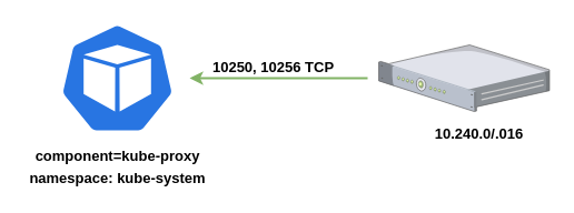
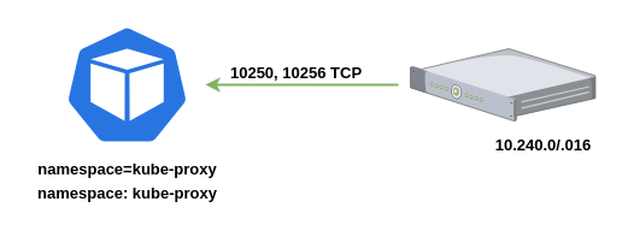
- <mxCell id="5" value="&lt;b&gt;&lt;font style=&quot;font-size: 13px&quot;&gt;10.240.0/.016&lt;/font&gt;&lt;/b&gt;" style="text;html=1;align=center;verticalAlign=middle;resizable=0;points=[];autosize=1;" vertex="1" parent="1"><mxGeometry x="380" y="110" width="100" height="20" as="geometry" /></mxCell>
+ <mxCell id="5" value="&lt;b&gt;&lt;font style=&quot;font-size: 13px&quot;&gt;10.240.0/.016&lt;/font&gt;&lt;/b&gt;" style="text;html=1;align=center;verticalAlign=middle;resizable=0;points=[];autosize=1;" vertex="1" parent="1"><mxGeometry x="400" y="110" width="100" height="20" as="geometry" /></mxCell>
- <mxCell id="3" value="&lt;span style=&quot;font-size: 13px&quot;&gt;&lt;b&gt;component=kube-proxy&lt;/b&gt;&lt;/span&gt;" style="text;html=1;align=center;verticalAlign=middle;resizable=0;points=[];autosize=1;" vertex="1" parent="1"><mxGeometry x="25" y="130" width="160" height="20" as="geometry" /></mxCell>
+ <mxCell id="3" value="&lt;span style=&quot;font-size: 13px&quot;&gt;&lt;b&gt;namespace=kube-proxy&lt;/b&gt;&lt;/span&gt;" style="text;html=1;align=center;verticalAlign=middle;resizable=0;points=[];autosize=1;" vertex="1" parent="1"><mxGeometry x="25" y="130" width="160" height="20" as="geometry" /></mxCell>
- <mxCell id="4" value="&lt;b&gt;&lt;font style=&quot;font-size: 13px&quot;&gt;namespace: kube-system&lt;/font&gt;&lt;/b&gt;" style="text;html=1;align=center;verticalAlign=middle;resizable=0;points=[];autosize=1;" vertex="1" parent="1"><mxGeometry x="20" y="150" width="170" height="20" as="geometry" /></mxCell>
+ <mxCell id="4" value="&lt;b&gt;&lt;font style=&quot;font-size: 13px&quot;&gt;namespace: kube-proxy&lt;/font&gt;&lt;/b&gt;" style="text;html=1;align=center;verticalAlign=middle;resizable=0;points=[];autosize=1;" vertex="1" parent="1"><mxGeometry x="20" y="150" width="170" height="20" as="geometry" /></mxCell>
